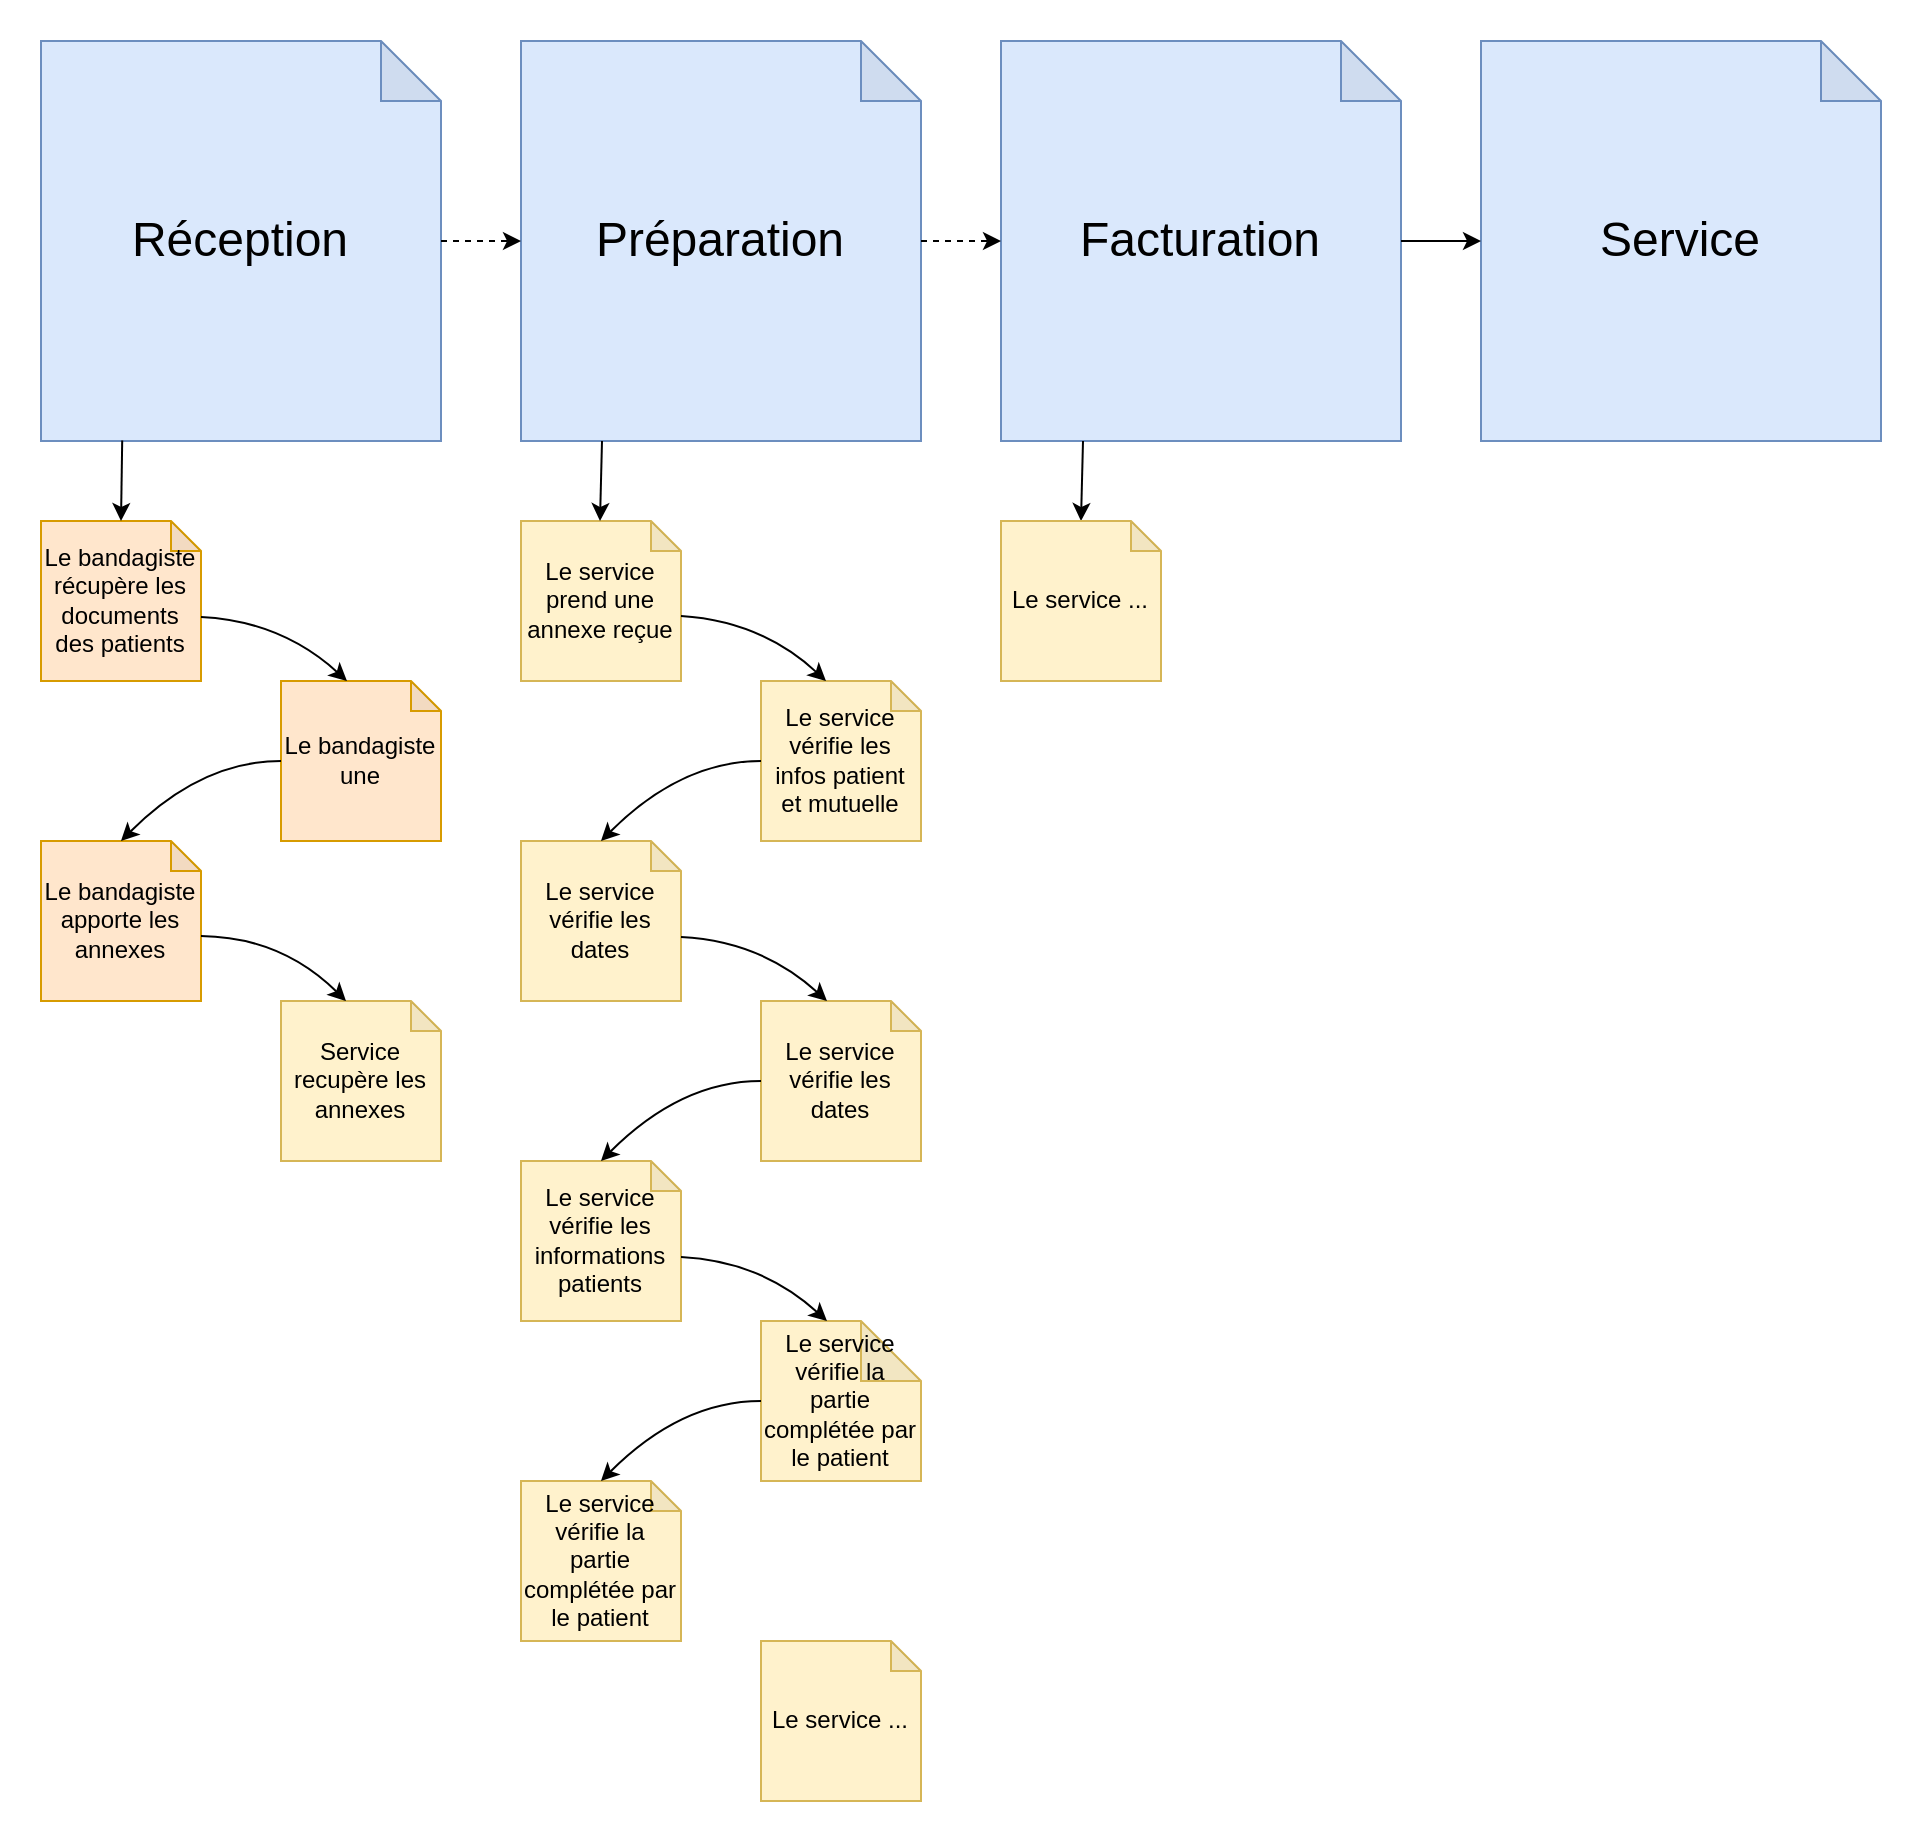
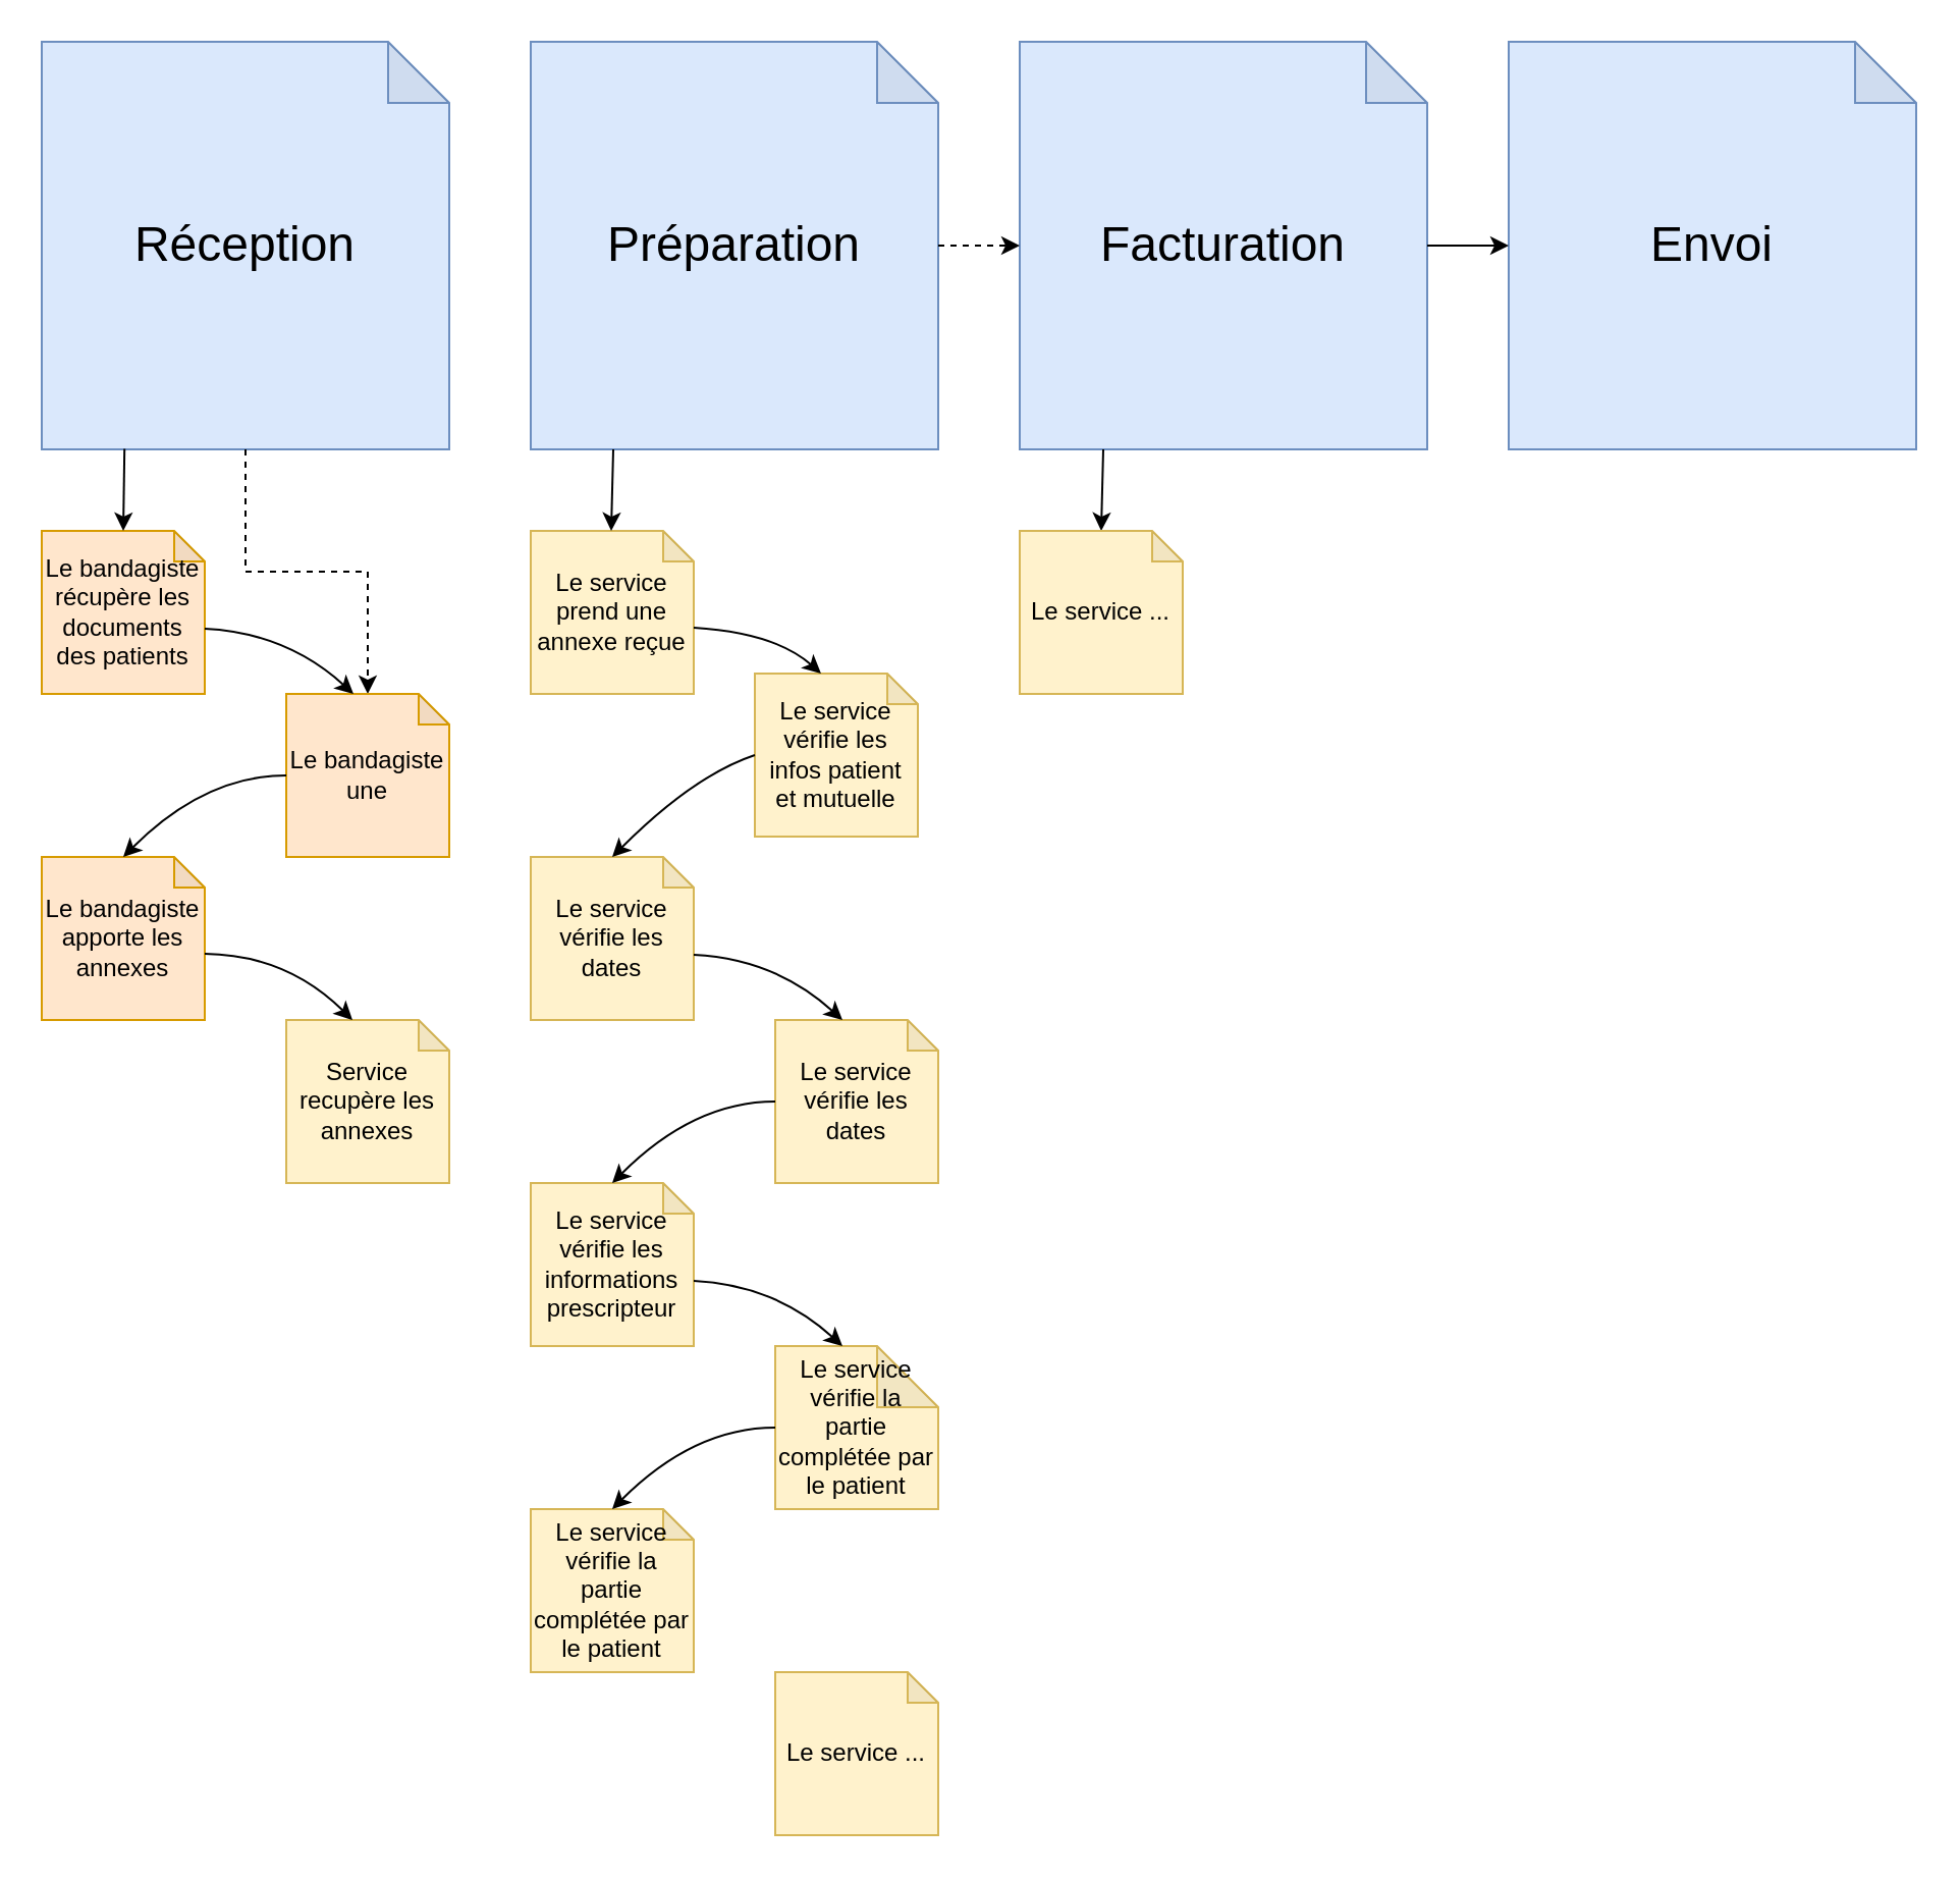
- <mxCell id="6" style="edgeStyle=orthogonalEdgeStyle;rounded=0;orthogonalLoop=1;jettySize=auto;html=1;entryX=0;entryY=0.5;entryDx=0;entryDy=0;entryPerimeter=0;dashed=1;" edge="1" parent="1" source="2" target="3"><mxGeometry relative="1" as="geometry" /></mxCell>
+ <mxCell id="6" style="edgeStyle=orthogonalEdgeStyle;rounded=0;orthogonalLoop=1;jettySize=auto;html=1;dashed=1;" edge="1" parent="1" source="2" target="26"><mxGeometry relative="1" as="geometry" /></mxCell>
- <mxCell id="5" value="&lt;font style=&quot;font-size: 24px;&quot;&gt;Service&lt;/font&gt;" style="shape=note;whiteSpace=wrap;html=1;backgroundOutline=1;darkOpacity=0.05;fillColor=#dae8fc;strokeColor=#6c8ebf;" vertex="1" parent="1"><mxGeometry x="740" y="20" width="200" height="200" as="geometry" /></mxCell>
+ <mxCell id="5" value="&lt;font style=&quot;font-size: 24px;&quot;&gt;Envoi&lt;/font&gt;" style="shape=note;whiteSpace=wrap;html=1;backgroundOutline=1;darkOpacity=0.05;fillColor=#dae8fc;strokeColor=#6c8ebf;" vertex="1" parent="1"><mxGeometry x="740" y="20" width="200" height="200" as="geometry" /></mxCell>
- <mxCell id="12" value="Le service vérifie les infos patient et mutuelle" style="shape=note;whiteSpace=wrap;html=1;backgroundOutline=1;darkOpacity=0.05;fillColor=#fff2cc;strokeColor=#d6b656;size=15;" vertex="1" parent="1"><mxGeometry x="380" y="340" width="80" height="80" as="geometry" /></mxCell>
+ <mxCell id="12" value="Le service vérifie les infos patient et mutuelle" style="shape=note;whiteSpace=wrap;html=1;backgroundOutline=1;darkOpacity=0.05;fillColor=#fff2cc;strokeColor=#d6b656;size=15;" vertex="1" parent="1"><mxGeometry x="370" y="330" width="80" height="80" as="geometry" /></mxCell>
- <mxCell id="15" value="Le service vérifie les informations patients" style="shape=note;whiteSpace=wrap;html=1;backgroundOutline=1;darkOpacity=0.05;fillColor=#fff2cc;strokeColor=#d6b656;size=15;" vertex="1" parent="1"><mxGeometry x="260" y="580" width="80" height="80" as="geometry" /></mxCell>
+ <mxCell id="15" value="Le service vérifie les informations prescripteur" style="shape=note;whiteSpace=wrap;html=1;backgroundOutline=1;darkOpacity=0.05;fillColor=#fff2cc;strokeColor=#d6b656;size=15;" vertex="1" parent="1"><mxGeometry x="260" y="580" width="80" height="80" as="geometry" /></mxCell>
